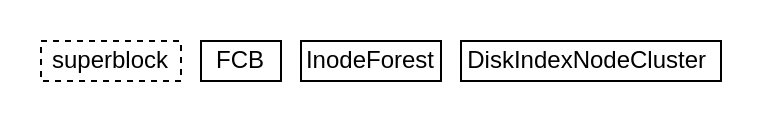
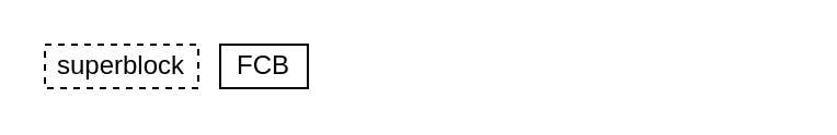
- <mxCell id="5" value="InodeForest" style="rounded=0;whiteSpace=wrap;html=1;" vertex="1" parent="1"><mxGeometry x="150" y="20" width="70" height="20" as="geometry" /></mxCell>
- <mxCell id="4" value="DiskIndexNodeCluster&amp;nbsp;" style="rounded=0;whiteSpace=wrap;html=1;" vertex="1" parent="1"><mxGeometry x="230" y="20" width="130" height="20" as="geometry" /></mxCell>
